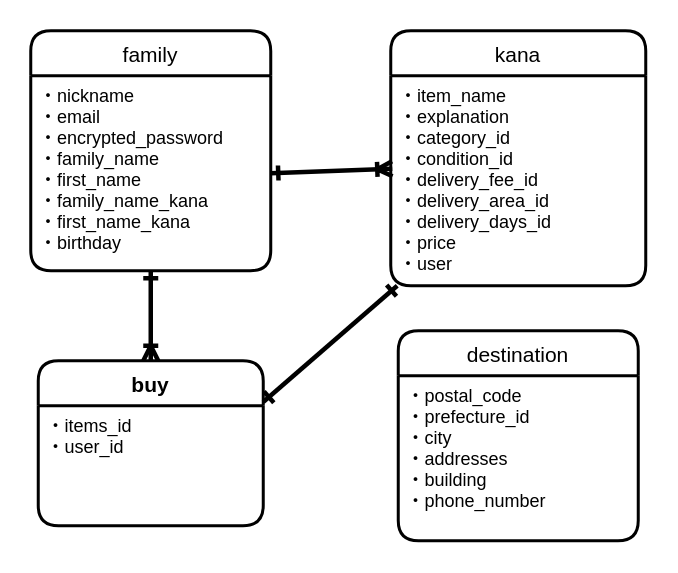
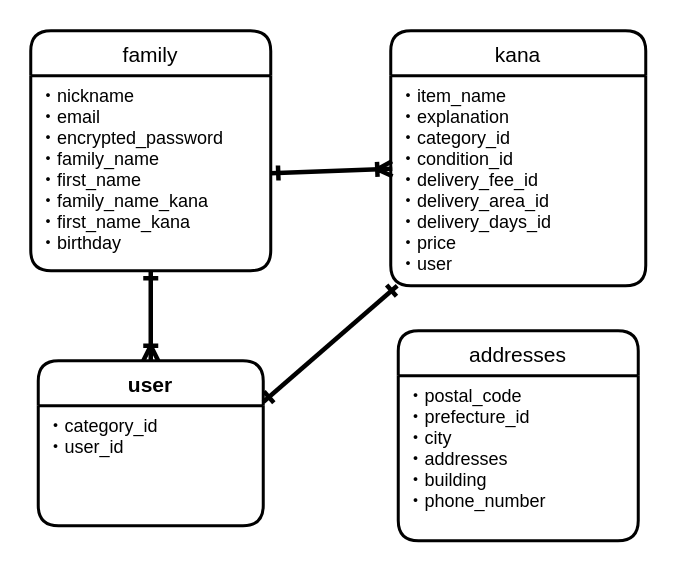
- <mxCell id="9" value="destination" style="swimlane;childLayout=stackLayout;horizontal=1;startSize=30;horizontalStack=0;rounded=1;fontSize=14;fontStyle=0;strokeWidth=2;resizeParent=0;resizeLast=1;shadow=0;dashed=0;align=center;" parent="1" vertex="1"><mxGeometry x="265" y="220" width="160" height="140" as="geometry" /></mxCell>
+ <mxCell id="9" value="addresses" style="swimlane;childLayout=stackLayout;horizontal=1;startSize=30;horizontalStack=0;rounded=1;fontSize=14;fontStyle=0;strokeWidth=2;resizeParent=0;resizeLast=1;shadow=0;dashed=0;align=center;" parent="1" vertex="1"><mxGeometry x="265" y="220" width="160" height="140" as="geometry" /></mxCell>
- <mxCell id="7" value="buy" style="swimlane;childLayout=stackLayout;horizontal=1;startSize=30;horizontalStack=0;rounded=1;fontSize=14;fontStyle=1;strokeWidth=2;resizeParent=0;resizeLast=1;shadow=0;dashed=0;align=center;" parent="1" vertex="1"><mxGeometry x="25" y="240" width="150" height="110" as="geometry" /></mxCell>
+ <mxCell id="7" value="user" style="swimlane;childLayout=stackLayout;horizontal=1;startSize=30;horizontalStack=0;rounded=1;fontSize=14;fontStyle=1;strokeWidth=2;resizeParent=0;resizeLast=1;shadow=0;dashed=0;align=center;" parent="1" vertex="1"><mxGeometry x="25" y="240" width="150" height="110" as="geometry" /></mxCell>
- <mxCell id="8" value="・items_id&#10;・user_id&#10;" style="align=left;strokeColor=none;fillColor=none;spacingLeft=4;fontSize=12;verticalAlign=top;resizable=0;rotatable=0;part=1;" parent="7" vertex="1"><mxGeometry y="30" width="150" height="80" as="geometry" /></mxCell>
+ <mxCell id="8" value="・category_id&#10;・user_id&#10;" style="align=left;strokeColor=none;fillColor=none;spacingLeft=4;fontSize=12;verticalAlign=top;resizable=0;rotatable=0;part=1;" parent="7" vertex="1"><mxGeometry y="30" width="150" height="80" as="geometry" /></mxCell>
